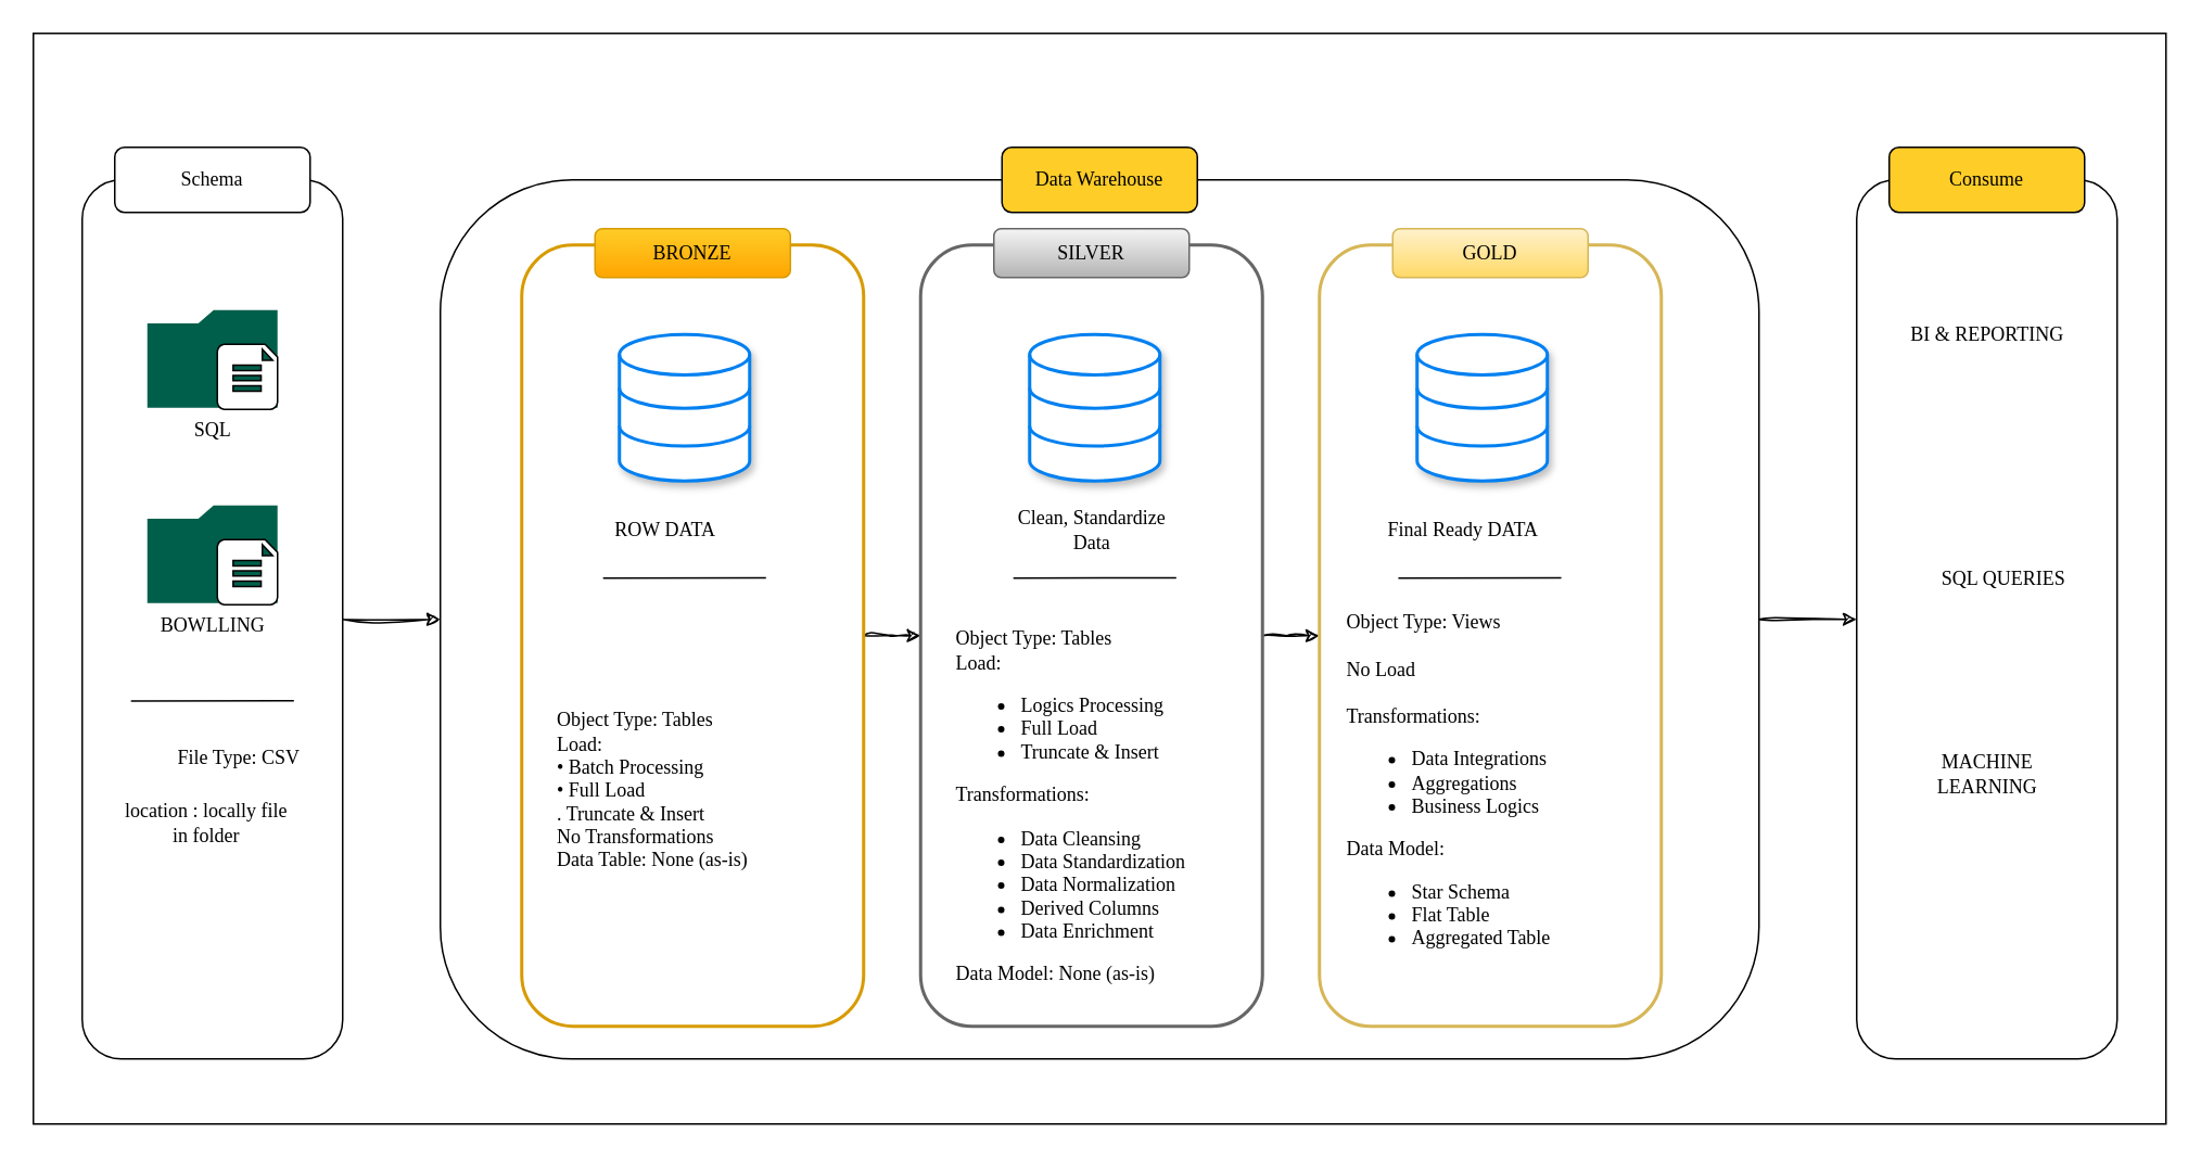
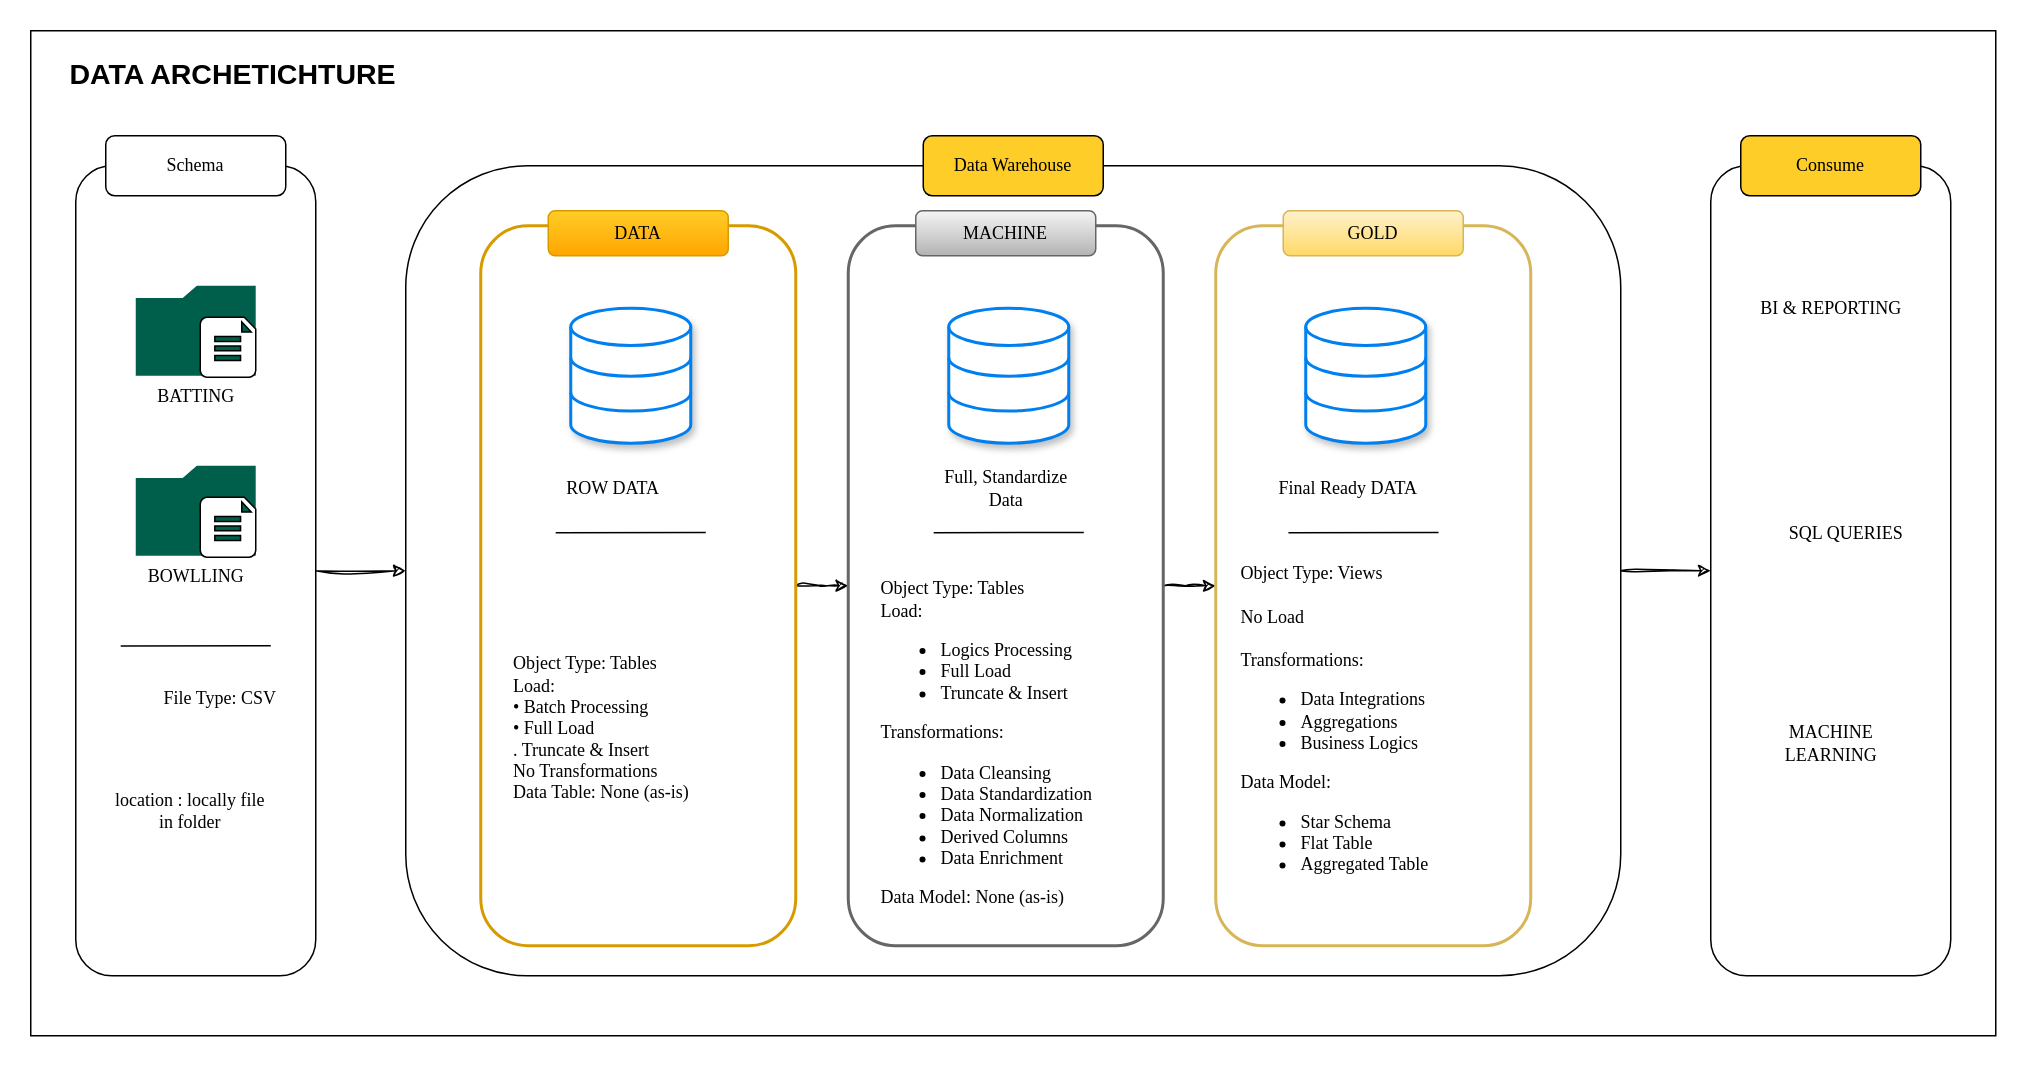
+ <mxCell id="41" value="&lt;h2&gt;&lt;font face=&quot;Helvetica&quot; style=&quot;font-size: 19px;&quot;&gt;DATA ARCHETICHTURE&lt;/font&gt;&lt;/h2&gt;" style="text;html=1;align=center;verticalAlign=middle;whiteSpace=wrap;rounded=0;fontFamily=Architects Daughter;fontSource=https%3A%2F%2Ffonts.googleapis.com%2Fcss%3Ffamily%3DArchitects%2BDaughter;labelBackgroundColor=none;" vertex="1" parent="1"><mxGeometry x="40" y="20" width="230" height="60" as="geometry" /></mxCell>
- <mxCell id="23" value="&lt;font face=&quot;Verdana&quot;&gt;BRONZE&lt;/font&gt;" style="rounded=1;whiteSpace=wrap;html=1;hachureGap=4;fontFamily=Architects Daughter;fontSource=https%3A%2F%2Ffonts.googleapis.com%2Fcss%3Ffamily%3DArchitects%2BDaughter;fillColor=#ffcd28;gradientColor=#ffa500;strokeColor=#d79b00;" parent="1" vertex="1"><mxGeometry x="365" y="140" width="120" height="30" as="geometry" /></mxCell>
+ <mxCell id="23" value="&lt;font face=&quot;Verdana&quot;&gt;DATA&lt;/font&gt;" style="rounded=1;whiteSpace=wrap;html=1;hachureGap=4;fontFamily=Architects Daughter;fontSource=https%3A%2F%2Ffonts.googleapis.com%2Fcss%3Ffamily%3DArchitects%2BDaughter;fillColor=#ffcd28;gradientColor=#ffa500;strokeColor=#d79b00;" parent="1" vertex="1"><mxGeometry x="365" y="140" width="120" height="30" as="geometry" /></mxCell>
- <mxCell id="24" value="&lt;font face=&quot;Verdana&quot;&gt;SILVER&lt;/font&gt;" style="rounded=1;whiteSpace=wrap;html=1;hachureGap=4;fontFamily=Architects Daughter;fontSource=https%3A%2F%2Ffonts.googleapis.com%2Fcss%3Ffamily%3DArchitects%2BDaughter;fillColor=#f5f5f5;gradientColor=#b3b3b3;strokeColor=#666666;" parent="1" vertex="1"><mxGeometry x="610" y="140" width="120" height="30" as="geometry" /></mxCell>
+ <mxCell id="24" value="&lt;font face=&quot;Verdana&quot;&gt;MACHINE&lt;/font&gt;" style="rounded=1;whiteSpace=wrap;html=1;hachureGap=4;fontFamily=Architects Daughter;fontSource=https%3A%2F%2Ffonts.googleapis.com%2Fcss%3Ffamily%3DArchitects%2BDaughter;fillColor=#f5f5f5;gradientColor=#b3b3b3;strokeColor=#666666;" parent="1" vertex="1"><mxGeometry x="610" y="140" width="120" height="30" as="geometry" /></mxCell>
- <mxCell id="11" value="SQL" style="sketch=0;pointerEvents=1;shadow=0;dashed=0;html=1;strokeColor=none;fillColor=#005F4B;labelPosition=center;verticalLabelPosition=bottom;verticalAlign=top;align=center;outlineConnect=0;shape=mxgraph.veeam2.folder;hachureGap=4;jiggle=2;curveFitting=1;fontFamily=Architects Daughter;fontSource=https%3A%2F%2Ffonts.googleapis.com%2Fcss%3Ffamily%3DArchitects%2BDaughter;" parent="1" vertex="1"><mxGeometry x="90" y="190" width="80" height="60" as="geometry" /></mxCell>
+ <mxCell id="11" value="BATTING" style="sketch=0;pointerEvents=1;shadow=0;dashed=0;html=1;strokeColor=none;fillColor=#005F4B;labelPosition=center;verticalLabelPosition=bottom;verticalAlign=top;align=center;outlineConnect=0;shape=mxgraph.veeam2.folder;hachureGap=4;jiggle=2;curveFitting=1;fontFamily=Architects Daughter;fontSource=https%3A%2F%2Ffonts.googleapis.com%2Fcss%3Ffamily%3DArchitects%2BDaughter;" parent="1" vertex="1"><mxGeometry x="90" y="190" width="80" height="60" as="geometry" /></mxCell>
- <mxCell id="33" value="&lt;font face=&quot;Verdana&quot;&gt;Clean, Standardize Data&lt;/font&gt;" style="text;html=1;align=center;verticalAlign=middle;whiteSpace=wrap;rounded=0;fontFamily=Architects Daughter;fontSource=https%3A%2F%2Ffonts.googleapis.com%2Fcss%3Ffamily%3DArchitects%2BDaughter;" vertex="1" parent="1"><mxGeometry x="617" y="310" width="107" height="30" as="geometry" /></mxCell>
+ <mxCell id="33" value="&lt;font face=&quot;Verdana&quot;&gt;Full, Standardize Data&lt;/font&gt;" style="text;html=1;align=center;verticalAlign=middle;whiteSpace=wrap;rounded=0;fontFamily=Architects Daughter;fontSource=https%3A%2F%2Ffonts.googleapis.com%2Fcss%3Ffamily%3DArchitects%2BDaughter;" vertex="1" parent="1"><mxGeometry x="617" y="310" width="107" height="30" as="geometry" /></mxCell>
- <mxCell id="28" value="&lt;font face=&quot;Verdana&quot;&gt;MACHINE LEARNING&lt;/font&gt;" style="text;html=1;align=center;verticalAlign=middle;whiteSpace=wrap;rounded=0;fontFamily=Architects Daughter;fontSource=https%3A%2F%2Ffonts.googleapis.com%2Fcss%3Ffamily%3DArchitects%2BDaughter;" parent="1" vertex="1"><mxGeometry x="1166.5" y="460" width="107" height="30" as="geometry" /></mxCell>
+ <mxCell id="28" value="&lt;font face=&quot;Verdana&quot;&gt;MACHINE LEARNING&lt;/font&gt;" style="text;html=1;align=center;verticalAlign=middle;whiteSpace=wrap;rounded=0;fontFamily=Architects Daughter;fontSource=https%3A%2F%2Ffonts.googleapis.com%2Fcss%3Ffamily%3DArchitects%2BDaughter;" parent="1" vertex="1"><mxGeometry x="1166.5" y="480" width="107" height="30" as="geometry" /></mxCell>
- <mxCell id="17" value="&lt;font face=&quot;Verdana&quot;&gt;location : locally file in folder&lt;/font&gt;" style="text;html=1;align=center;verticalAlign=middle;whiteSpace=wrap;rounded=0;fontFamily=Architects Daughter;fontSource=https%3A%2F%2Ffonts.googleapis.com%2Fcss%3Ffamily%3DArchitects%2BDaughter;" parent="1" vertex="1"><mxGeometry x="73" y="490" width="107" height="30" as="geometry" /></mxCell>
+ <mxCell id="17" value="&lt;font face=&quot;Verdana&quot;&gt;location : locally file in folder&lt;/font&gt;" style="text;html=1;align=center;verticalAlign=middle;whiteSpace=wrap;rounded=0;fontFamily=Architects Daughter;fontSource=https%3A%2F%2Ffonts.googleapis.com%2Fcss%3Ffamily%3DArchitects%2BDaughter;" parent="1" vertex="1"><mxGeometry x="73" y="525" width="107" height="30" as="geometry" /></mxCell>
